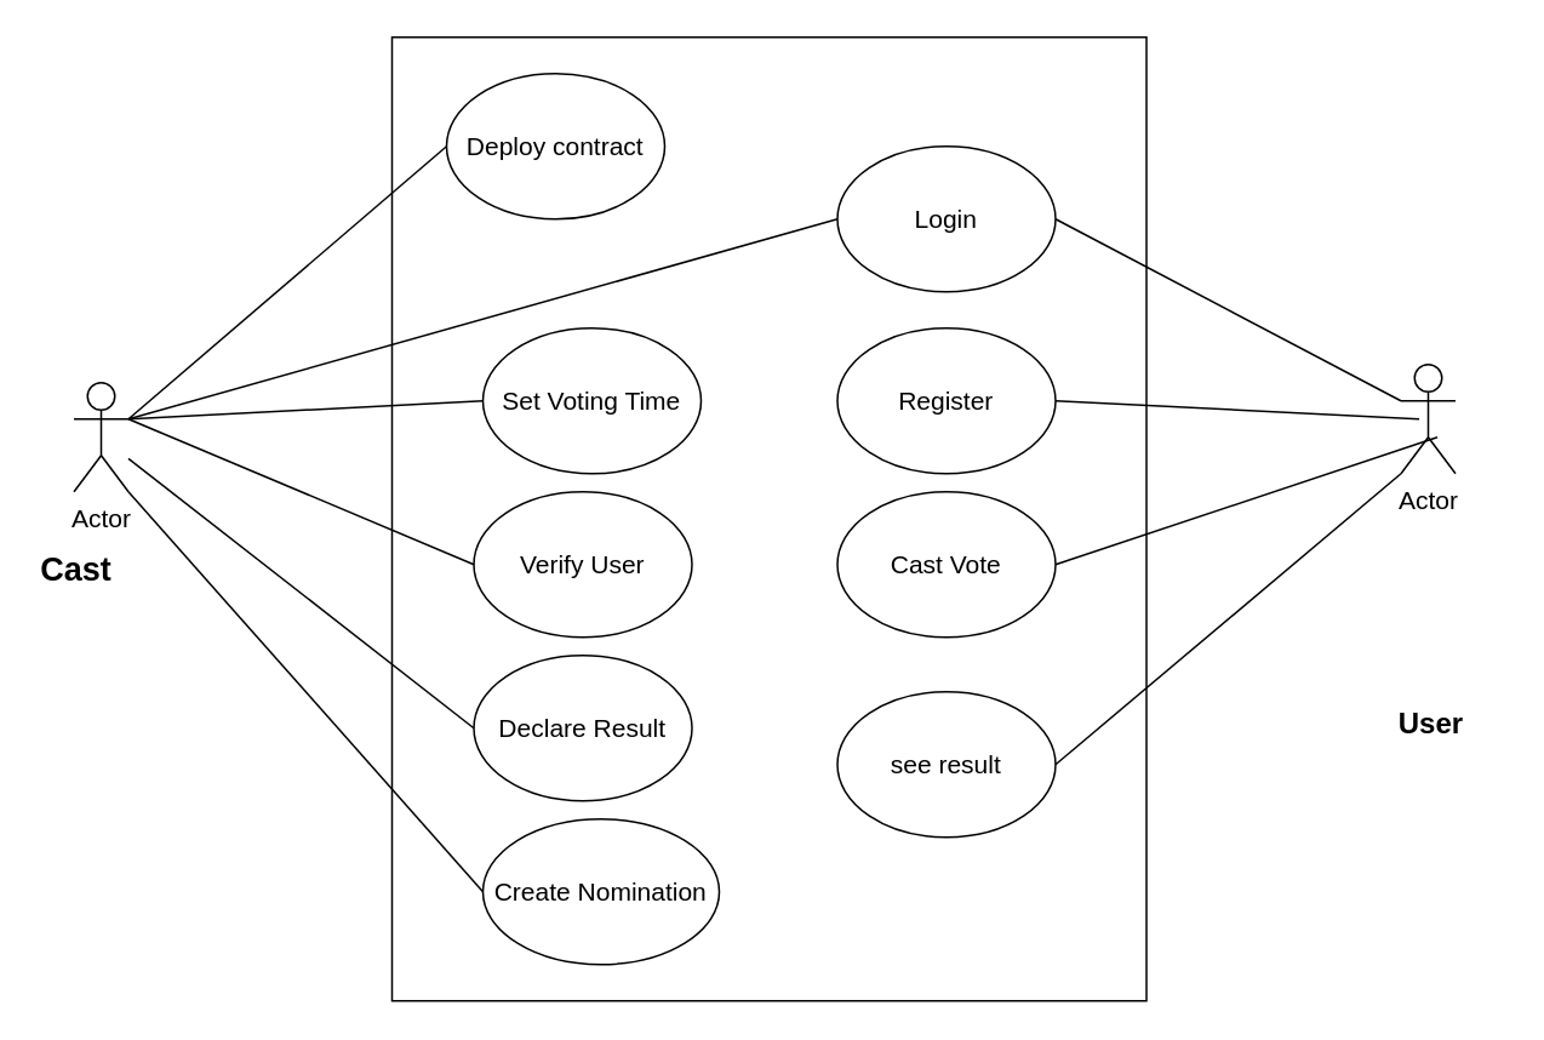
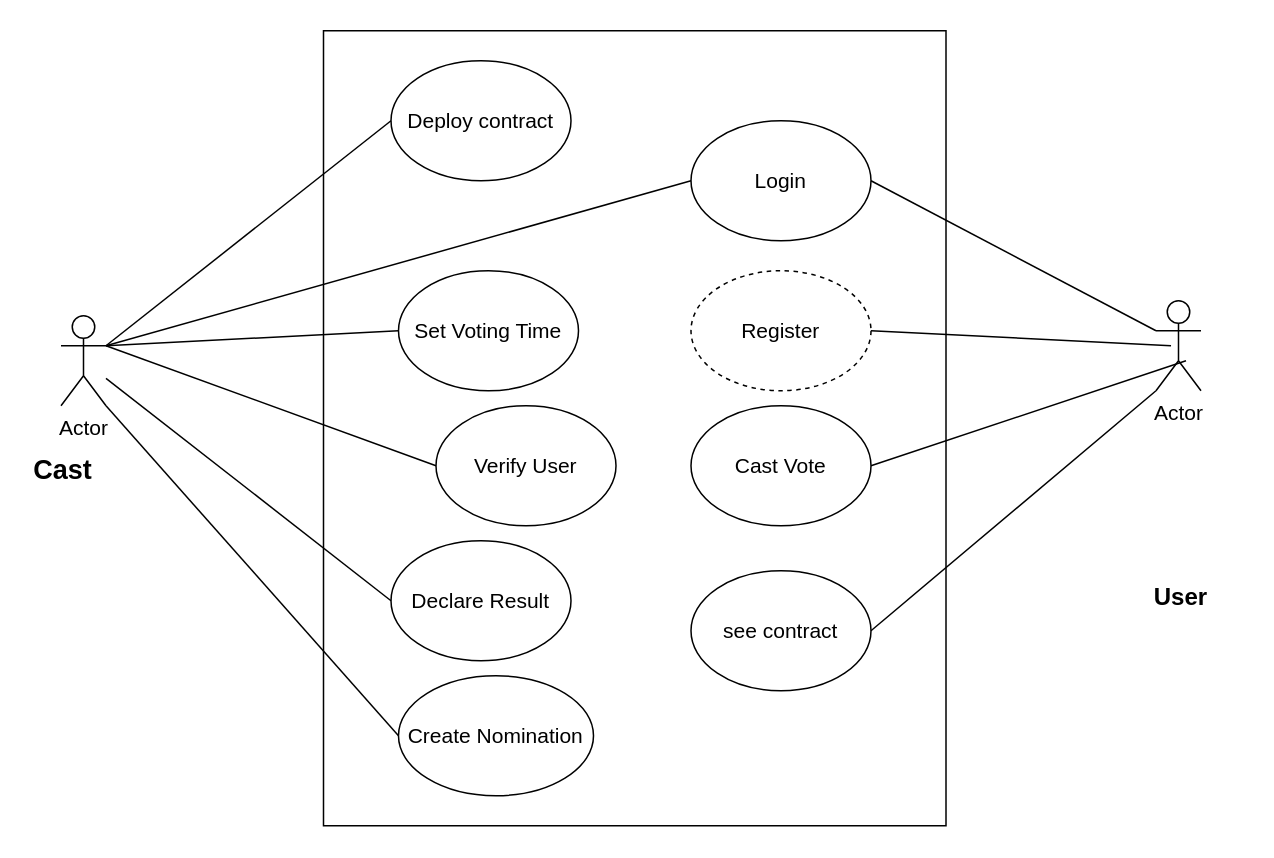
- <mxCell id="5" value="Deploy contract" style="ellipse;whiteSpace=wrap;html=1;fontSize=14;fontStyle=0" vertex="1" parent="1"><mxGeometry x="245" y="40" width="120" height="80" as="geometry" /></mxCell>
+ <mxCell id="5" value="Deploy contract" style="ellipse;whiteSpace=wrap;html=1;fontSize=14;fontStyle=0" vertex="1" parent="1"><mxGeometry x="260" y="40" width="120" height="80" as="geometry" /></mxCell>
- <mxCell id="11" value="Register" style="ellipse;whiteSpace=wrap;html=1;fontSize=14;" vertex="1" parent="1"><mxGeometry x="460" y="180" width="120" height="80" as="geometry" /></mxCell>
+ <mxCell id="11" value="Register" style="ellipse;whiteSpace=wrap;html=1;fontSize=14;dashed=1;" vertex="1" parent="1"><mxGeometry x="460" y="180" width="120" height="80" as="geometry" /></mxCell>
- <mxCell id="7" value="Verify User" style="ellipse;whiteSpace=wrap;html=1;fontSize=14;" vertex="1" parent="1"><mxGeometry x="260" y="270" width="120" height="80" as="geometry" /></mxCell>
+ <mxCell id="7" value="Verify User" style="ellipse;whiteSpace=wrap;html=1;fontSize=14;" vertex="1" parent="1"><mxGeometry x="290" y="270" width="120" height="80" as="geometry" /></mxCell>
- <mxCell id="13" value="see result" style="ellipse;whiteSpace=wrap;html=1;fontSize=14;" vertex="1" parent="1"><mxGeometry x="460" y="380" width="120" height="80" as="geometry" /></mxCell>
+ <mxCell id="13" value="see contract" style="ellipse;whiteSpace=wrap;html=1;fontSize=14;" vertex="1" parent="1"><mxGeometry x="460" y="380" width="120" height="80" as="geometry" /></mxCell>
